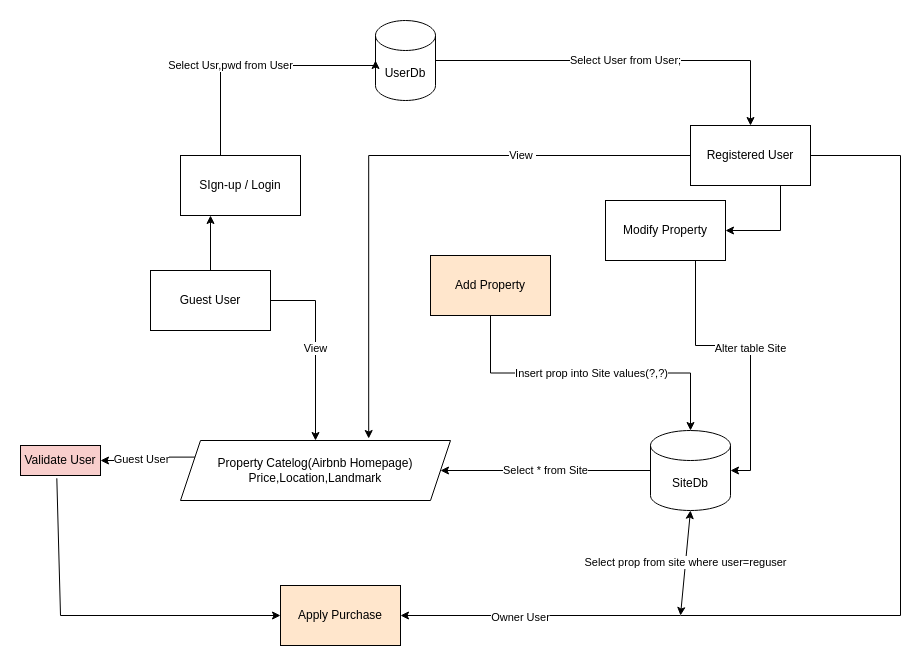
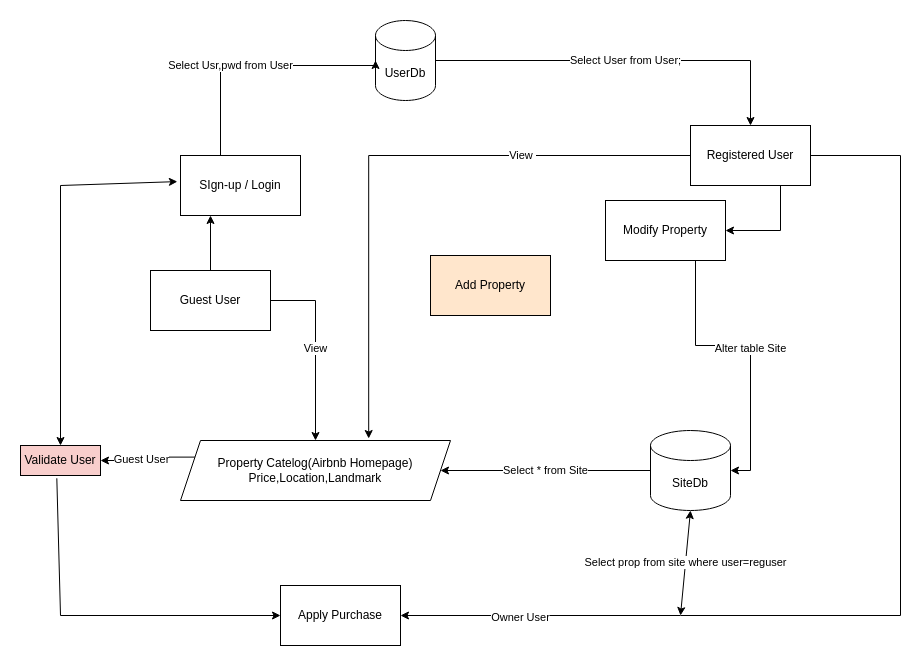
+ <mxCell id="28" value="" style="endArrow=classic;startArrow=classic;html=1;rounded=0;entryX=-0.026;entryY=0.435;entryDx=0;entryDy=0;entryPerimeter=0;exitX=0.5;exitY=0;exitDx=0;exitDy=0;" edge="1" parent="1" source="25" target="8"><mxGeometry width="50" height="50" relative="1" as="geometry"><mxPoint x="320" y="385" as="sourcePoint" /><mxPoint x="370" y="335" as="targetPoint" /><Array as="points"><mxPoint x="60" y="185" /></Array></mxGeometry></mxCell>
- <mxCell id="12" value="Insert prop into Site values(?,?)" style="edgeStyle=orthogonalEdgeStyle;rounded=0;orthogonalLoop=1;jettySize=auto;html=1;exitX=0.5;exitY=1;exitDx=0;exitDy=0;" edge="1" parent="1" source="13" target="18"><mxGeometry relative="1" as="geometry" /></mxCell>
- <mxCell id="26" value="Apply Purchase" style="rounded=0;whiteSpace=wrap;html=1;fillColor=#ffe6cc;" vertex="1" parent="1"><mxGeometry x="280" y="585" width="120" height="60" as="geometry" /></mxCell>
+ <mxCell id="26" value="Apply Purchase" style="rounded=0;whiteSpace=wrap;html=1;" vertex="1" parent="1"><mxGeometry x="280" y="585" width="120" height="60" as="geometry" /></mxCell>
